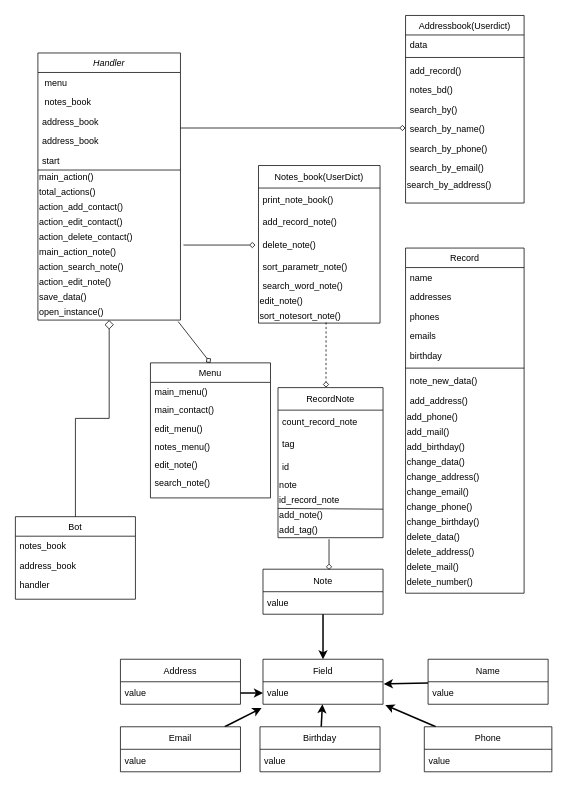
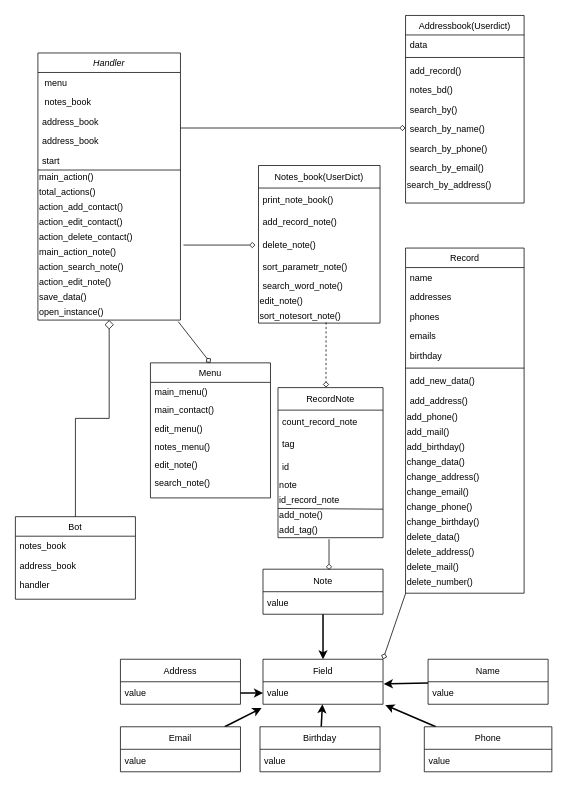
- <mxCell id="50" value="note_new_data()" style="text;align=left;verticalAlign=top;spacingLeft=4;spacingRight=4;overflow=hidden;rotatable=0;points=[[0,0.5],[1,0.5]];portConstraint=eastwest;" vertex="1" parent="43"><mxGeometry y="164" width="158" height="26" as="geometry" /></mxCell>
+ <mxCell id="50" value="add_new_data()" style="text;align=left;verticalAlign=top;spacingLeft=4;spacingRight=4;overflow=hidden;rotatable=0;points=[[0,0.5],[1,0.5]];portConstraint=eastwest;" vertex="1" parent="43"><mxGeometry y="164" width="158" height="26" as="geometry" /></mxCell>
+ <mxCell id="42" value="" style="edgeStyle=none;html=1;fontColor=default;strokeWidth=1;entryX=1;entryY=0;entryDx=0;entryDy=0;endArrow=diamond;endFill=0;" edge="1" parent="1" source="43" target="64"><mxGeometry relative="1" as="geometry" /></mxCell>
